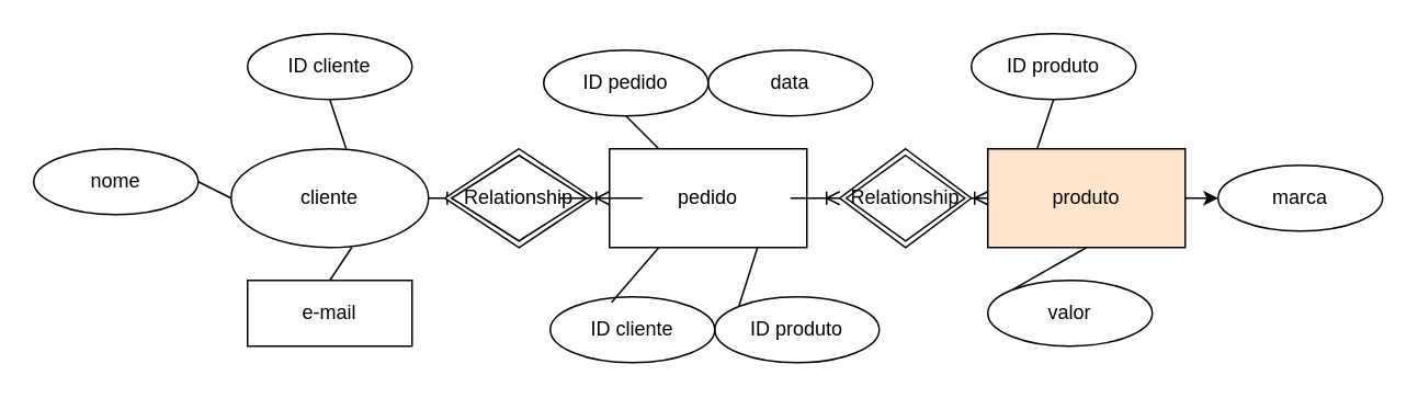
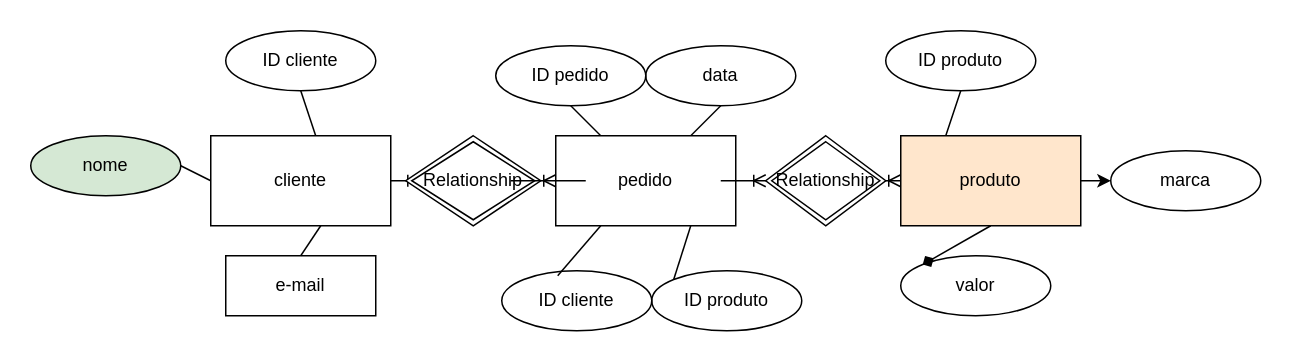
+ <mxCell id="20" value="" style="endArrow=none;html=1;rounded=0;exitX=0.5;exitY=1;exitDx=0;exitDy=0;entryX=0.75;entryY=0;entryDx=0;entryDy=0;" edge="1" parent="1" source="7" target="25"><mxGeometry relative="1" as="geometry"><mxPoint x="320" y="180" as="sourcePoint" /><mxPoint x="462" y="94.02" as="targetPoint" /></mxGeometry></mxCell>
- <mxCell id="5" value="nome" style="ellipse;whiteSpace=wrap;html=1;align=center;" vertex="1" parent="1"><mxGeometry y="90" width="100" height="40" as="geometry" x="20" /></mxCell>
+ <mxCell id="5" value="nome" style="ellipse;whiteSpace=wrap;html=1;align=center;fillColor=#d5e8d4;" vertex="1" parent="1"><mxGeometry y="90" width="100" height="40" as="geometry" x="20" /></mxCell>
- <mxCell id="24" value="cliente" style="ellipse;whiteSpace=wrap;html=1;align=center;" vertex="1" parent="1"><mxGeometry x="140" y="90" width="120" height="60" as="geometry" /></mxCell>
+ <mxCell id="24" value="cliente" style="whiteSpace=wrap;html=1;align=center;" vertex="1" parent="1"><mxGeometry x="140" y="90" width="120" height="60" as="geometry" /></mxCell>
- <mxCell id="23" value="" style="endArrow=none;html=1;rounded=0;entryX=0;entryY=0;entryDx=0;entryDy=0;exitX=0.5;exitY=1;exitDx=0;exitDy=0;" edge="1" parent="1" source="26" target="10"><mxGeometry relative="1" as="geometry"><mxPoint x="625" y="160" as="sourcePoint" /><mxPoint x="480" y="180" as="targetPoint" /></mxGeometry></mxCell>
+ <mxCell id="23" value="" style="endArrow=diamond;html=1;rounded=0;entryX=0;entryY=0;entryDx=0;entryDy=0;exitX=0.5;exitY=1;exitDx=0;exitDy=0;" edge="1" parent="1" source="26" target="10"><mxGeometry relative="1" as="geometry"><mxPoint x="625" y="160" as="sourcePoint" /><mxPoint x="480" y="180" as="targetPoint" /></mxGeometry></mxCell>
